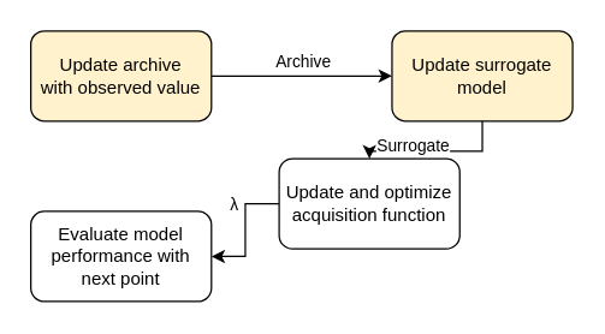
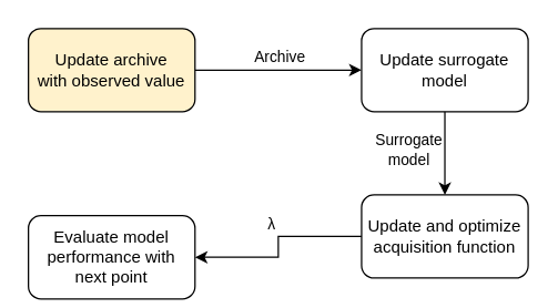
- <mxCell id="7" value="&lt;div&gt;Update surrogate model&lt;br&gt;&lt;/div&gt;" style="rounded=1;whiteSpace=wrap;html=1;fillColor=#fff2cc;" vertex="1" parent="1"><mxGeometry x="260" y="20" width="120" height="60" as="geometry" /></mxCell>
+ <mxCell id="7" value="&lt;div&gt;Update surrogate model&lt;br&gt;&lt;/div&gt;" style="rounded=1;whiteSpace=wrap;html=1;" vertex="1" parent="1"><mxGeometry x="260" y="20" width="120" height="60" as="geometry" /></mxCell>
- <mxCell id="10" value="&lt;div&gt;Update and optimize acquisition function&lt;br&gt;&lt;/div&gt;" style="rounded=1;whiteSpace=wrap;html=1;" vertex="1" parent="1"><mxGeometry x="185" y="105" width="120" height="60" as="geometry" /></mxCell>
+ <mxCell id="10" value="&lt;div&gt;Update and optimize acquisition function&lt;br&gt;&lt;/div&gt;" style="rounded=1;whiteSpace=wrap;html=1;" vertex="1" parent="1"><mxGeometry x="260" y="140" width="120" height="60" as="geometry" /></mxCell>
- <mxCell id="11" value="Evaluate model performance with next point" style="rounded=1;whiteSpace=wrap;html=1;" vertex="1" parent="1"><mxGeometry x="20" y="140" width="120" height="60" as="geometry" /></mxCell>
+ <mxCell id="11" value="Evaluate model performance with next point" style="rounded=1;whiteSpace=wrap;html=1;" vertex="1" parent="1"><mxGeometry x="20" y="155" width="120" height="60" as="geometry" /></mxCell>
